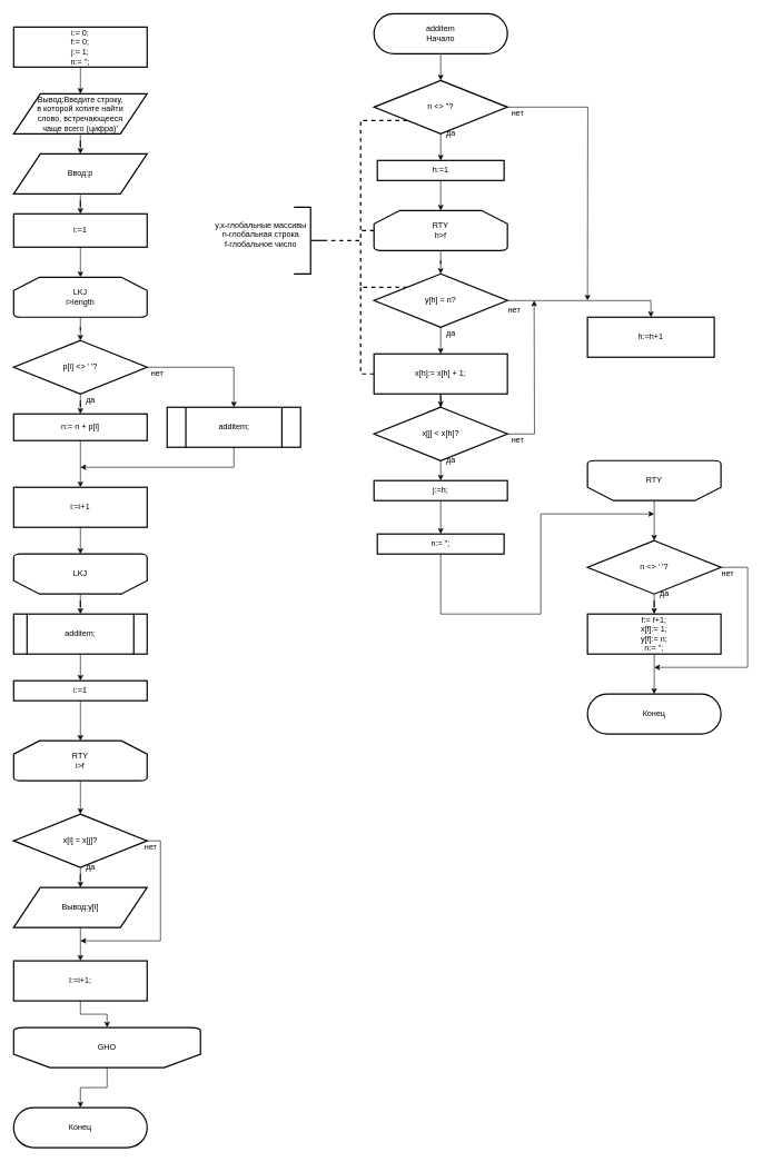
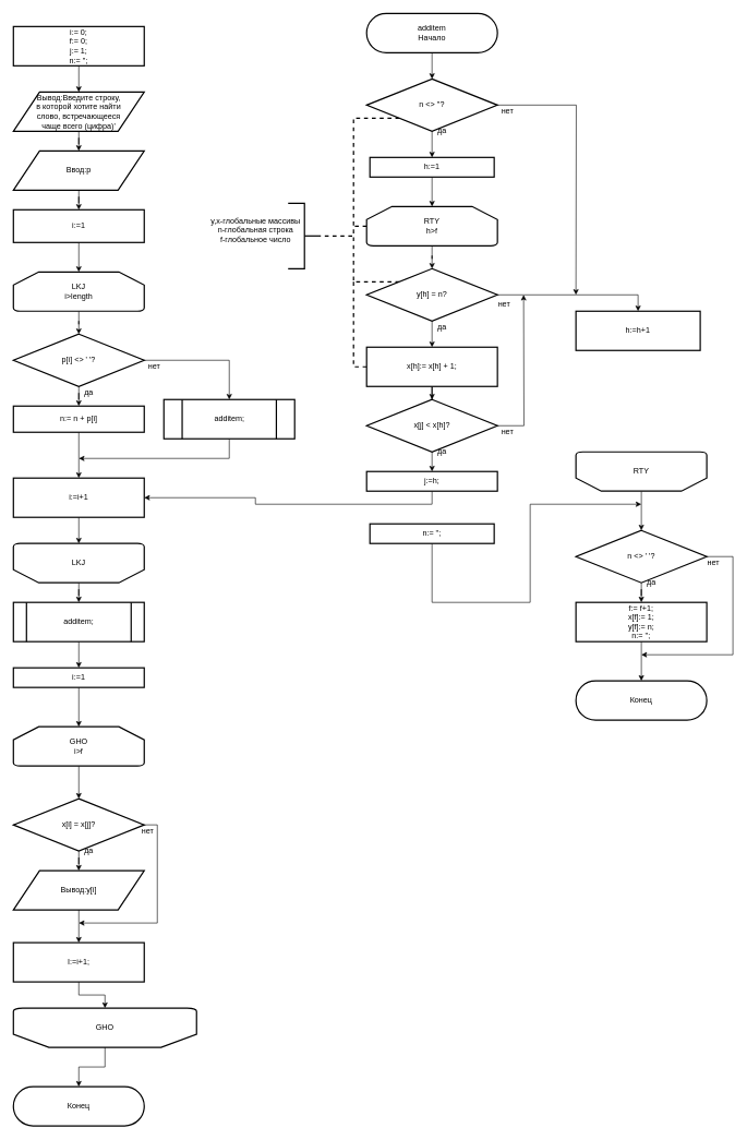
- <mxCell id="65" style="edgeStyle=orthogonalEdgeStyle;rounded=0;orthogonalLoop=1;jettySize=auto;html=1;exitX=0.5;exitY=1;exitDx=0;exitDy=0;" edge="1" parent="1" source="66" target="68"><mxGeometry relative="1" as="geometry" /></mxCell>
+ <mxCell id="65" style="edgeStyle=orthogonalEdgeStyle;rounded=0;orthogonalLoop=1;jettySize=auto;html=1;exitX=0.5;exitY=1;exitDx=0;exitDy=0;" edge="1" parent="1" source="66" target="23"><mxGeometry relative="1" as="geometry" /></mxCell>
- <mxCell id="29" value="RTY&lt;br&gt;i&amp;gt;f" style="strokeWidth=2;html=1;shape=mxgraph.flowchart.loop_limit;whiteSpace=wrap;" vertex="1" parent="1"><mxGeometry x="20" y="1110" width="200" height="60" as="geometry" /></mxCell>
+ <mxCell id="29" value="GHO&lt;br&gt;i&amp;gt;f" style="strokeWidth=2;html=1;shape=mxgraph.flowchart.loop_limit;whiteSpace=wrap;" vertex="1" parent="1"><mxGeometry x="20" y="1110" width="200" height="60" as="geometry" /></mxCell>
